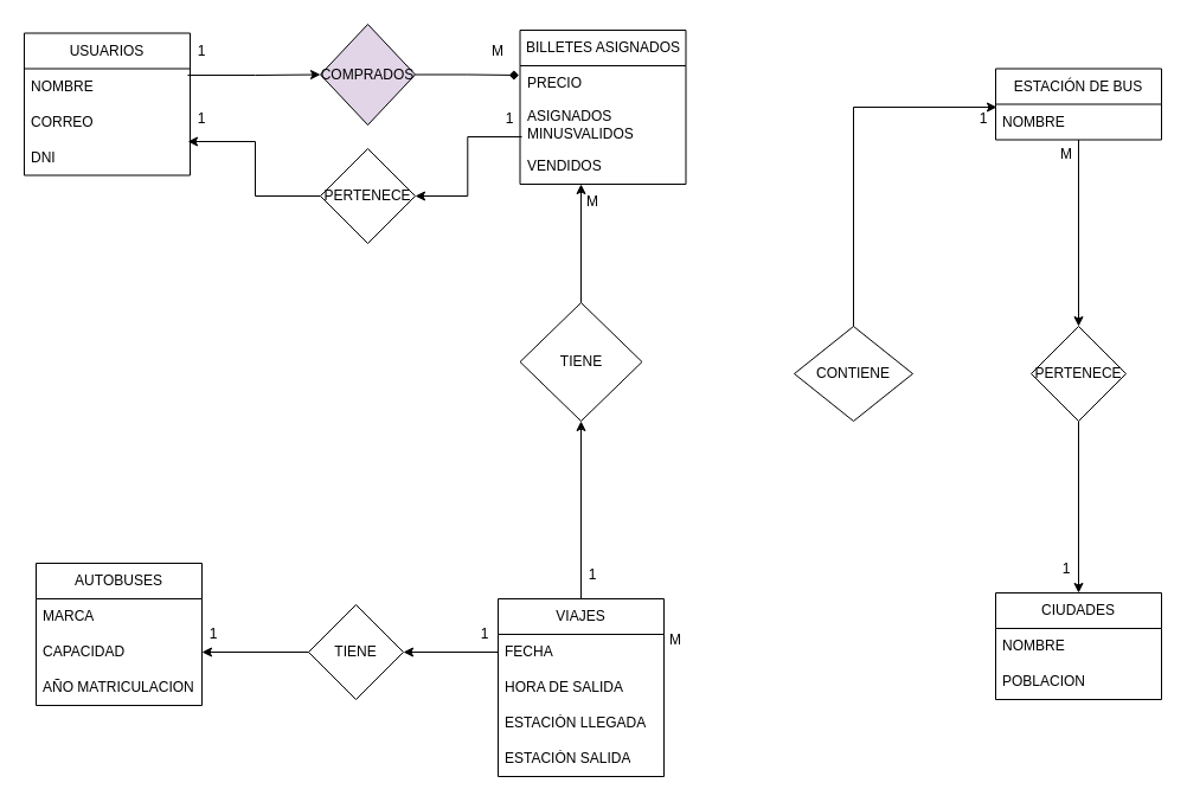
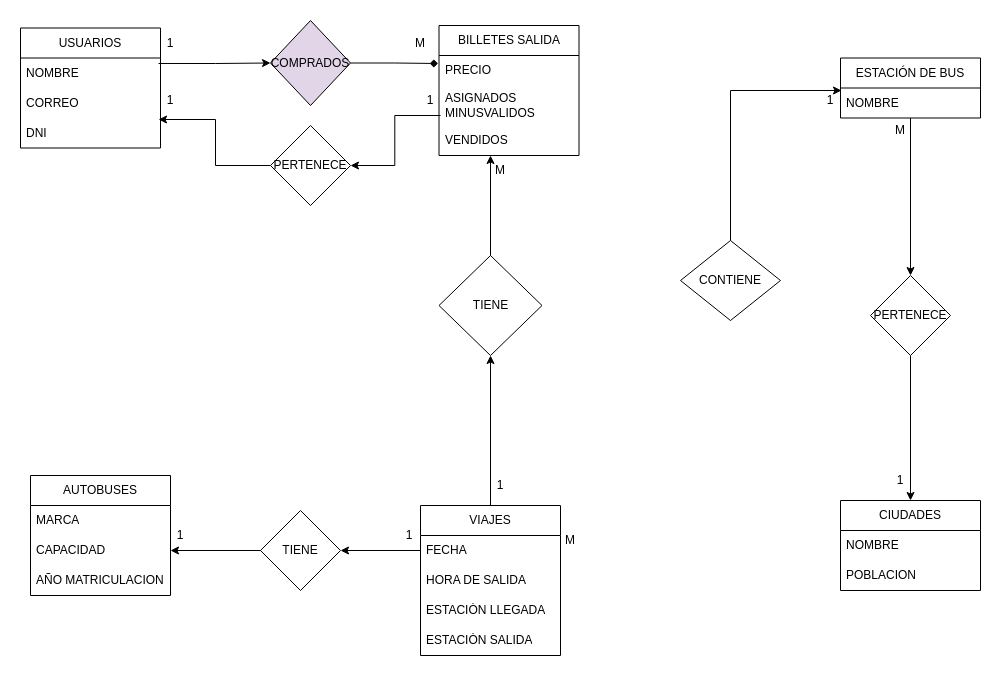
- <mxCell id="23" value="BILLETES ASIGNADOS" style="swimlane;fontStyle=0;childLayout=stackLayout;horizontal=1;startSize=30;horizontalStack=0;resizeParent=1;resizeParentMax=0;resizeLast=0;collapsible=1;marginBottom=0;whiteSpace=wrap;html=1;" vertex="1" parent="1"><mxGeometry x="438.5" y="25" width="140" height="130" as="geometry" /></mxCell>
+ <mxCell id="23" value="BILLETES SALIDA" style="swimlane;fontStyle=0;childLayout=stackLayout;horizontal=1;startSize=30;horizontalStack=0;resizeParent=1;resizeParentMax=0;resizeLast=0;collapsible=1;marginBottom=0;whiteSpace=wrap;html=1;" vertex="1" parent="1"><mxGeometry x="438.5" y="25" width="140" height="130" as="geometry" /></mxCell>
- <mxCell id="44" value="CONTIENE" style="rhombus;whiteSpace=wrap;html=1;" vertex="1" parent="1"><mxGeometry x="670" y="275" width="100" height="80" as="geometry" /></mxCell>
+ <mxCell id="44" value="CONTIENE" style="rhombus;whiteSpace=wrap;html=1;" vertex="1" parent="1"><mxGeometry x="680" y="240" width="100" height="80" as="geometry" /></mxCell>
